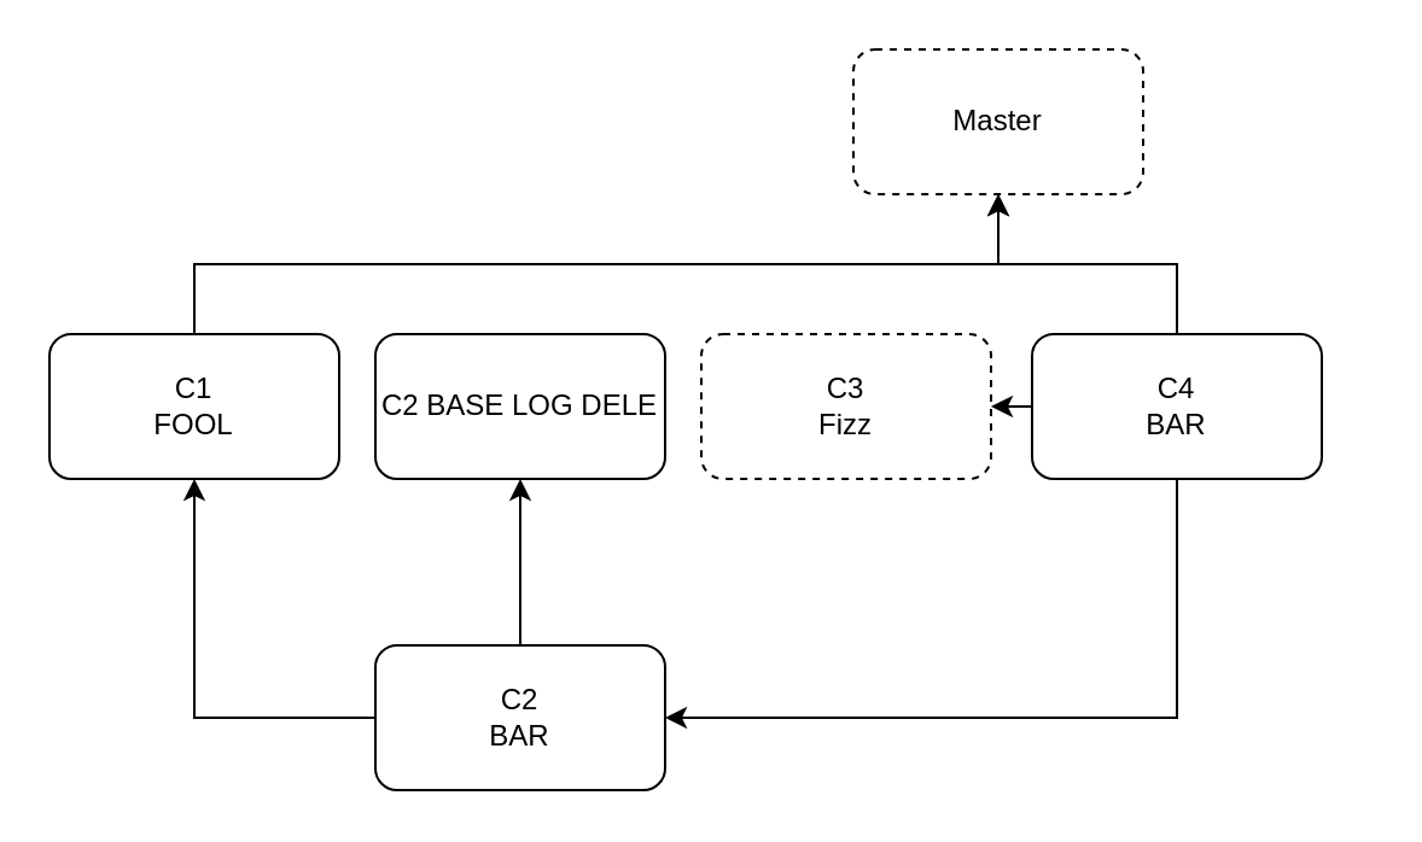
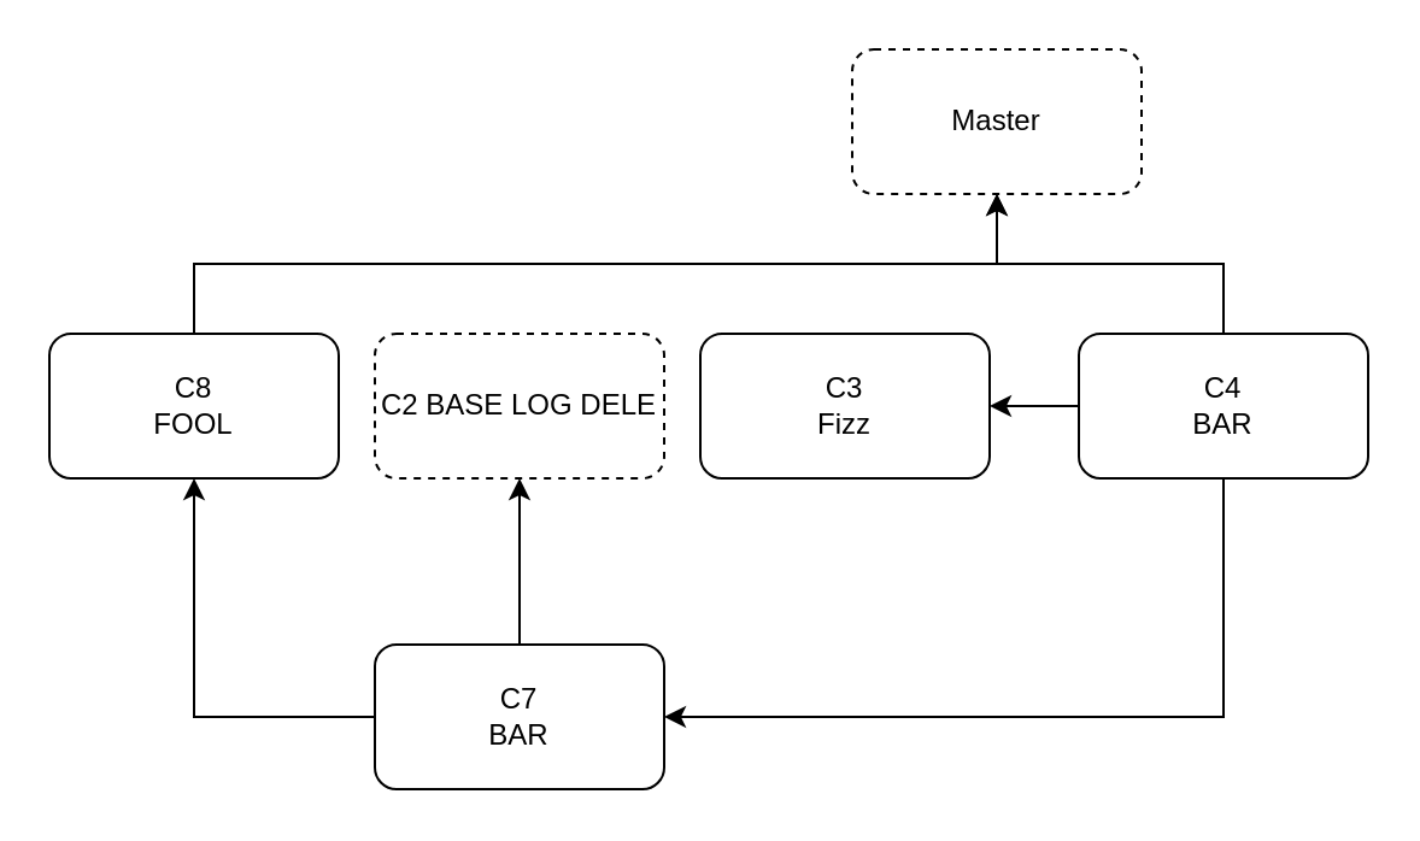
- <mxCell id="3" value="C1&lt;br&gt;FOOL" style="rounded=1;whiteSpace=wrap;html=1;" vertex="1" parent="1"><mxGeometry x="20" y="138" width="120" height="60" as="geometry" /></mxCell>
+ <mxCell id="3" value="C8&lt;br&gt;FOOL" style="rounded=1;whiteSpace=wrap;html=1;" vertex="1" parent="1"><mxGeometry x="20" y="138" width="120" height="60" as="geometry" /></mxCell>
- <mxCell id="13" value="C2 BASE LOG DELE" style="rounded=1;whiteSpace=wrap;html=1;dashed=0;" vertex="1" parent="1"><mxGeometry x="155" y="138" width="120" height="60" as="geometry" /></mxCell>
+ <mxCell id="13" value="C2 BASE LOG DELE" style="rounded=1;whiteSpace=wrap;html=1;dashed=1;" vertex="1" parent="1"><mxGeometry x="155" y="138" width="120" height="60" as="geometry" /></mxCell>
- <mxCell id="8" value="C3&lt;br&gt;Fizz" style="rounded=1;whiteSpace=wrap;html=1;dashed=1;" vertex="1" parent="1"><mxGeometry x="290" y="138" width="120" height="60" as="geometry" /></mxCell>
+ <mxCell id="8" value="C3&lt;br&gt;Fizz" style="rounded=1;whiteSpace=wrap;html=1;" vertex="1" parent="1"><mxGeometry x="290" y="138" width="120" height="60" as="geometry" /></mxCell>
- <mxCell id="12" value="C4&lt;br&gt;BAR" style="rounded=1;whiteSpace=wrap;html=1;" vertex="1" parent="1"><mxGeometry x="427" y="138" width="120" height="60" as="geometry" /></mxCell>
+ <mxCell id="12" value="C4&lt;br&gt;BAR" style="rounded=1;whiteSpace=wrap;html=1;" vertex="1" parent="1"><mxGeometry x="447" y="138" width="120" height="60" as="geometry" /></mxCell>
- <mxCell id="7" value="C2&lt;br&gt;BAR" style="rounded=1;whiteSpace=wrap;html=1;" vertex="1" parent="1"><mxGeometry x="155" y="267" width="120" height="60" as="geometry" /></mxCell>
+ <mxCell id="7" value="C7&lt;br&gt;BAR" style="rounded=1;whiteSpace=wrap;html=1;" vertex="1" parent="1"><mxGeometry x="155" y="267" width="120" height="60" as="geometry" /></mxCell>
